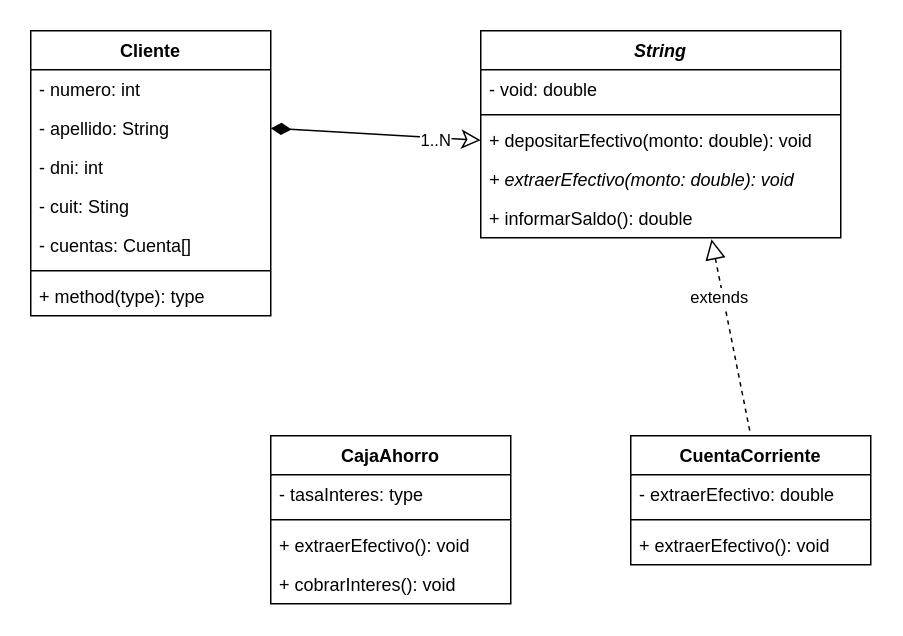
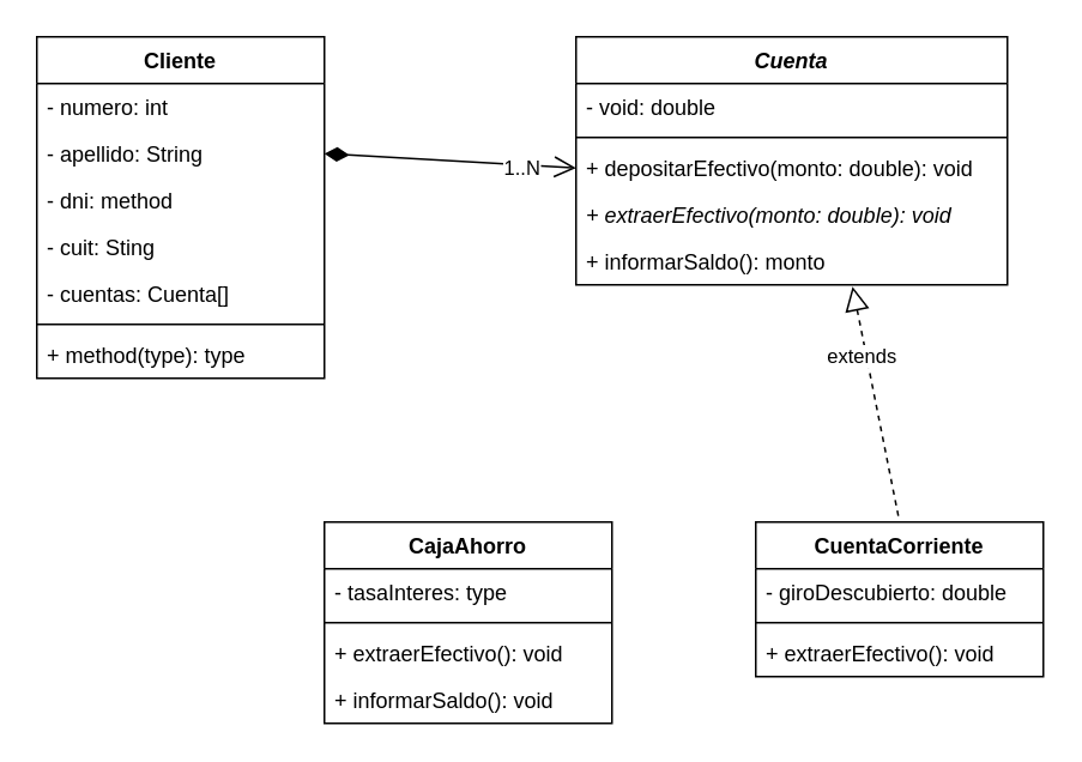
- <mxCell id="10" value="String" style="swimlane;fontStyle=3;align=center;verticalAlign=top;childLayout=stackLayout;horizontal=1;startSize=26;horizontalStack=0;resizeParent=1;resizeParentMax=0;resizeLast=0;collapsible=1;marginBottom=0;" parent="1" vertex="1"><mxGeometry x="320" y="20" width="240" height="138" as="geometry" /></mxCell>
+ <mxCell id="10" value="Cuenta" style="swimlane;fontStyle=3;align=center;verticalAlign=top;childLayout=stackLayout;horizontal=1;startSize=26;horizontalStack=0;resizeParent=1;resizeParentMax=0;resizeLast=0;collapsible=1;marginBottom=0;" parent="1" vertex="1"><mxGeometry x="320" y="20" width="240" height="138" as="geometry" /></mxCell>
- <mxCell id="16" value="" style="endArrow=classic;startArrow=diamondThin;endFill=0;startFill=1;endSize=10;html=1;rounded=0;exitX=1;exitY=0.5;exitDx=0;exitDy=0;entryX=0;entryY=0.5;entryDx=0;entryDy=0;startSize=11;" parent="1" source="4" target="13" edge="1"><mxGeometry width="160" relative="1" as="geometry"><mxPoint x="170" y="110" as="sourcePoint" /><mxPoint x="330" y="110" as="targetPoint" /></mxGeometry></mxCell>
+ <mxCell id="16" value="" style="endArrow=open;startArrow=diamondThin;endFill=0;startFill=1;endSize=10;html=1;rounded=0;exitX=1;exitY=0.5;exitDx=0;exitDy=0;entryX=0;entryY=0.5;entryDx=0;entryDy=0;startSize=11;" parent="1" source="4" target="13" edge="1"><mxGeometry width="160" relative="1" as="geometry"><mxPoint x="170" y="110" as="sourcePoint" /><mxPoint x="330" y="110" as="targetPoint" /></mxGeometry></mxCell>
- <mxCell id="5" value="- dni: int" style="text;strokeColor=none;fillColor=none;align=left;verticalAlign=top;spacingLeft=4;spacingRight=4;overflow=hidden;rotatable=0;points=[[0,0.5],[1,0.5]];portConstraint=eastwest;" parent="2" vertex="1"><mxGeometry y="78" width="160" height="26" as="geometry" /></mxCell>
+ <mxCell id="5" value="- dni: method" style="text;strokeColor=none;fillColor=none;align=left;verticalAlign=top;spacingLeft=4;spacingRight=4;overflow=hidden;rotatable=0;points=[[0,0.5],[1,0.5]];portConstraint=eastwest;" parent="2" vertex="1"><mxGeometry y="78" width="160" height="26" as="geometry" /></mxCell>
- <mxCell id="15" value="+ informarSaldo(): double" style="text;strokeColor=none;fillColor=none;align=left;verticalAlign=top;spacingLeft=4;spacingRight=4;overflow=hidden;rotatable=0;points=[[0,0.5],[1,0.5]];portConstraint=eastwest;" parent="10" vertex="1"><mxGeometry y="112" width="240" height="26" as="geometry" /></mxCell>
+ <mxCell id="15" value="+ informarSaldo(): monto" style="text;strokeColor=none;fillColor=none;align=left;verticalAlign=top;spacingLeft=4;spacingRight=4;overflow=hidden;rotatable=0;points=[[0,0.5],[1,0.5]];portConstraint=eastwest;" parent="10" vertex="1"><mxGeometry y="112" width="240" height="26" as="geometry" /></mxCell>
- <mxCell id="24" value="- extraerEfectivo: double" style="text;strokeColor=none;fillColor=none;align=left;verticalAlign=top;spacingLeft=4;spacingRight=4;overflow=hidden;rotatable=0;points=[[0,0.5],[1,0.5]];portConstraint=eastwest;" parent="23" vertex="1"><mxGeometry y="26" width="160" height="26" as="geometry" /></mxCell>
+ <mxCell id="24" value="- giroDescubierto: double" style="text;strokeColor=none;fillColor=none;align=left;verticalAlign=top;spacingLeft=4;spacingRight=4;overflow=hidden;rotatable=0;points=[[0,0.5],[1,0.5]];portConstraint=eastwest;" parent="23" vertex="1"><mxGeometry y="26" width="160" height="26" as="geometry" /></mxCell>
- <mxCell id="22" value="+ cobrarInteres(): void" style="text;strokeColor=none;fillColor=none;align=left;verticalAlign=top;spacingLeft=4;spacingRight=4;overflow=hidden;rotatable=0;points=[[0,0.5],[1,0.5]];portConstraint=eastwest;" parent="18" vertex="1"><mxGeometry y="86" width="160" height="26" as="geometry" /></mxCell>
+ <mxCell id="22" value="+ informarSaldo(): void" style="text;strokeColor=none;fillColor=none;align=left;verticalAlign=top;spacingLeft=4;spacingRight=4;overflow=hidden;rotatable=0;points=[[0,0.5],[1,0.5]];portConstraint=eastwest;" parent="18" vertex="1"><mxGeometry y="86" width="160" height="26" as="geometry" /></mxCell>
